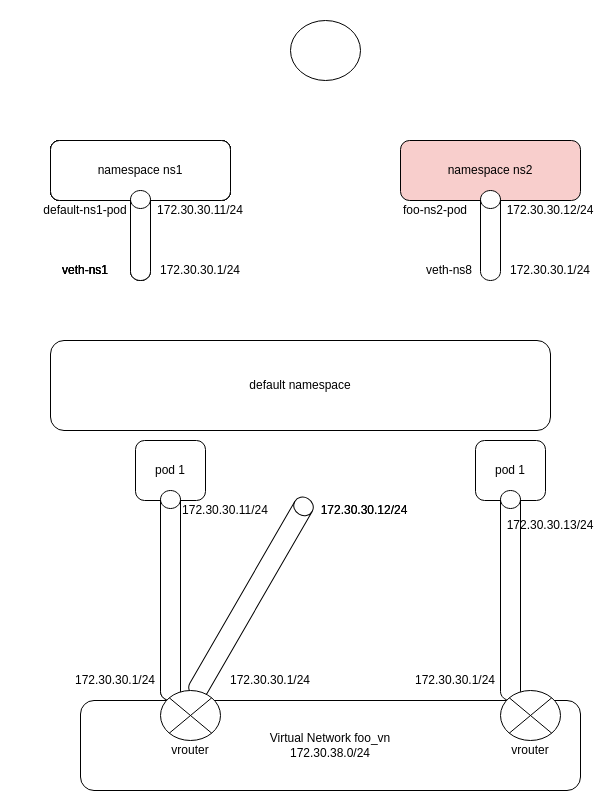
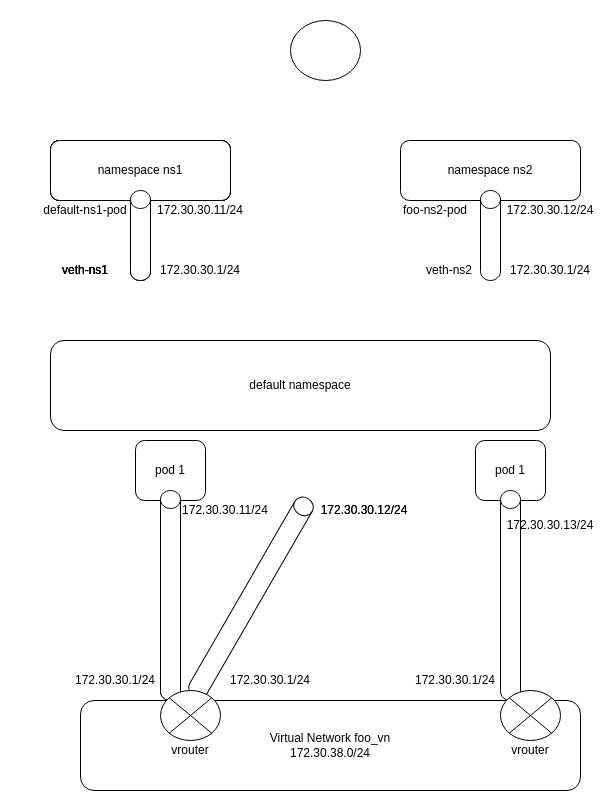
- <mxCell id="12" value="namespace ns2" style="rounded=1;whiteSpace=wrap;html=1;fillColor=#f8cecc;" vertex="1" parent="1"><mxGeometry x="400" y="140" width="180" height="60" as="geometry" /></mxCell>
+ <mxCell id="12" value="namespace ns2" style="rounded=1;whiteSpace=wrap;html=1;" vertex="1" parent="1"><mxGeometry x="400" y="140" width="180" height="60" as="geometry" /></mxCell>
- <mxCell id="18" value="veth-ns8" style="text;html=1;strokeColor=none;fillColor=none;align=center;verticalAlign=middle;whiteSpace=wrap;rounded=0;" vertex="1" parent="1"><mxGeometry x="384" y="260" width="130" height="20" as="geometry" /></mxCell>
+ <mxCell id="18" value="veth-ns2" style="text;html=1;strokeColor=none;fillColor=none;align=center;verticalAlign=middle;whiteSpace=wrap;rounded=0;" vertex="1" parent="1"><mxGeometry x="384" y="260" width="130" height="20" as="geometry" /></mxCell>
